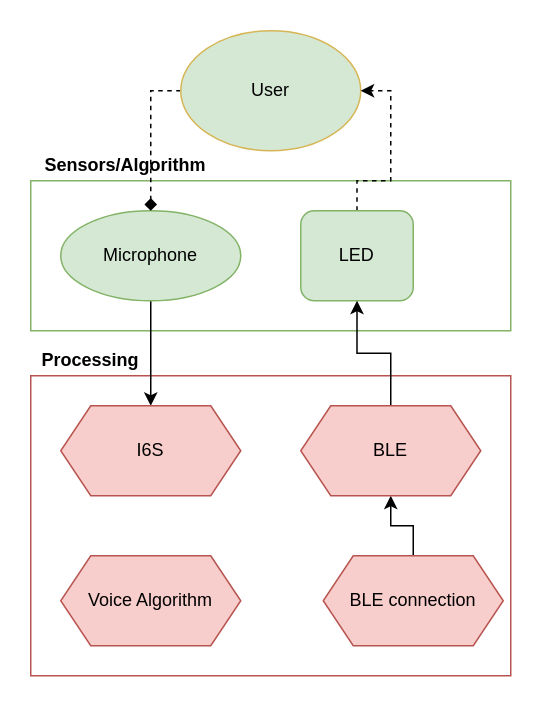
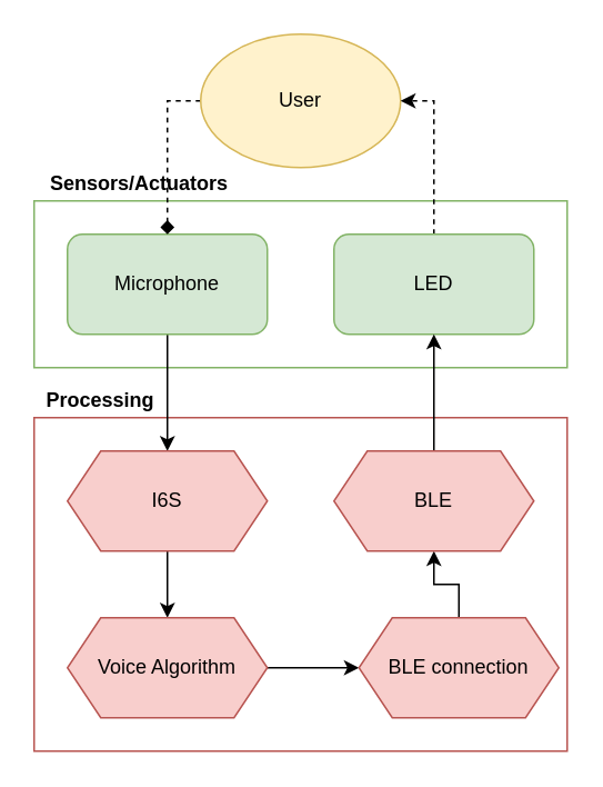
- <mxCell id="7" value="User" style="ellipse;whiteSpace=wrap;html=1;fillColor=#d5e8d4;strokeColor=#d6b656;" parent="1" vertex="1"><mxGeometry x="120" y="20" width="120" height="80" as="geometry" /></mxCell>
+ <mxCell id="7" value="User" style="ellipse;whiteSpace=wrap;html=1;fillColor=#fff2cc;strokeColor=#d6b656;" parent="1" vertex="1"><mxGeometry x="120" y="20" width="120" height="80" as="geometry" /></mxCell>
- <mxCell id="10" value="&lt;font&gt;Sensors/Algorithm&amp;nbsp;&lt;/font&gt;" style="text;html=1;strokeColor=none;fillColor=none;align=center;verticalAlign=middle;whiteSpace=wrap;rounded=0;fontColor=#000000;fontStyle=1" parent="1" vertex="1"><mxGeometry x="30" y="90" width="110" height="40" as="geometry" /></mxCell>
+ <mxCell id="10" value="&lt;font&gt;Sensors/Actuators&amp;nbsp;&lt;/font&gt;" style="text;html=1;strokeColor=none;fillColor=none;align=center;verticalAlign=middle;whiteSpace=wrap;rounded=0;fontColor=#000000;fontStyle=1" parent="1" vertex="1"><mxGeometry x="30" y="90" width="110" height="40" as="geometry" /></mxCell>
- <mxCell id="5" value="Microphone" style="ellipse;whiteSpace=wrap;html=1;fillColor=#d5e8d4;strokeColor=#82b366;" parent="1" vertex="1"><mxGeometry x="40" y="140" width="120" height="60" as="geometry" /></mxCell>
+ <mxCell id="5" value="Microphone" style="rounded=1;whiteSpace=wrap;html=1;fillColor=#d5e8d4;strokeColor=#82b366;" parent="1" vertex="1"><mxGeometry x="40" y="140" width="120" height="60" as="geometry" /></mxCell>
- <mxCell id="9" value="LED" style="rounded=1;whiteSpace=wrap;html=1;fillColor=#d5e8d4;strokeColor=#82b366;" parent="1" vertex="1"><mxGeometry x="200" y="140" width="75" height="60" as="geometry" /></mxCell>
+ <mxCell id="9" value="LED" style="rounded=1;whiteSpace=wrap;html=1;fillColor=#d5e8d4;strokeColor=#82b366;" parent="1" vertex="1"><mxGeometry x="200" y="140" width="120" height="60" as="geometry" /></mxCell>
+ <mxCell id="11" style="edgeStyle=orthogonalEdgeStyle;rounded=0;jumpStyle=none;orthogonalLoop=1;jettySize=auto;html=1;exitX=0.5;exitY=1;exitDx=0;exitDy=0;entryX=0.5;entryY=0;entryDx=0;entryDy=0;fontColor=#B85450;endArrow=classic;endFill=1;" parent="1" source="12" target="14" edge="1"><mxGeometry relative="1" as="geometry" /></mxCell>
+ <mxCell id="13" style="edgeStyle=orthogonalEdgeStyle;rounded=0;jumpStyle=none;orthogonalLoop=1;jettySize=auto;html=1;exitX=1;exitY=0.5;exitDx=0;exitDy=0;entryX=0;entryY=0.5;entryDx=0;entryDy=0;fontColor=#B85450;endArrow=classic;endFill=1;" parent="1" source="14" target="16" edge="1"><mxGeometry relative="1" as="geometry" /></mxCell>
